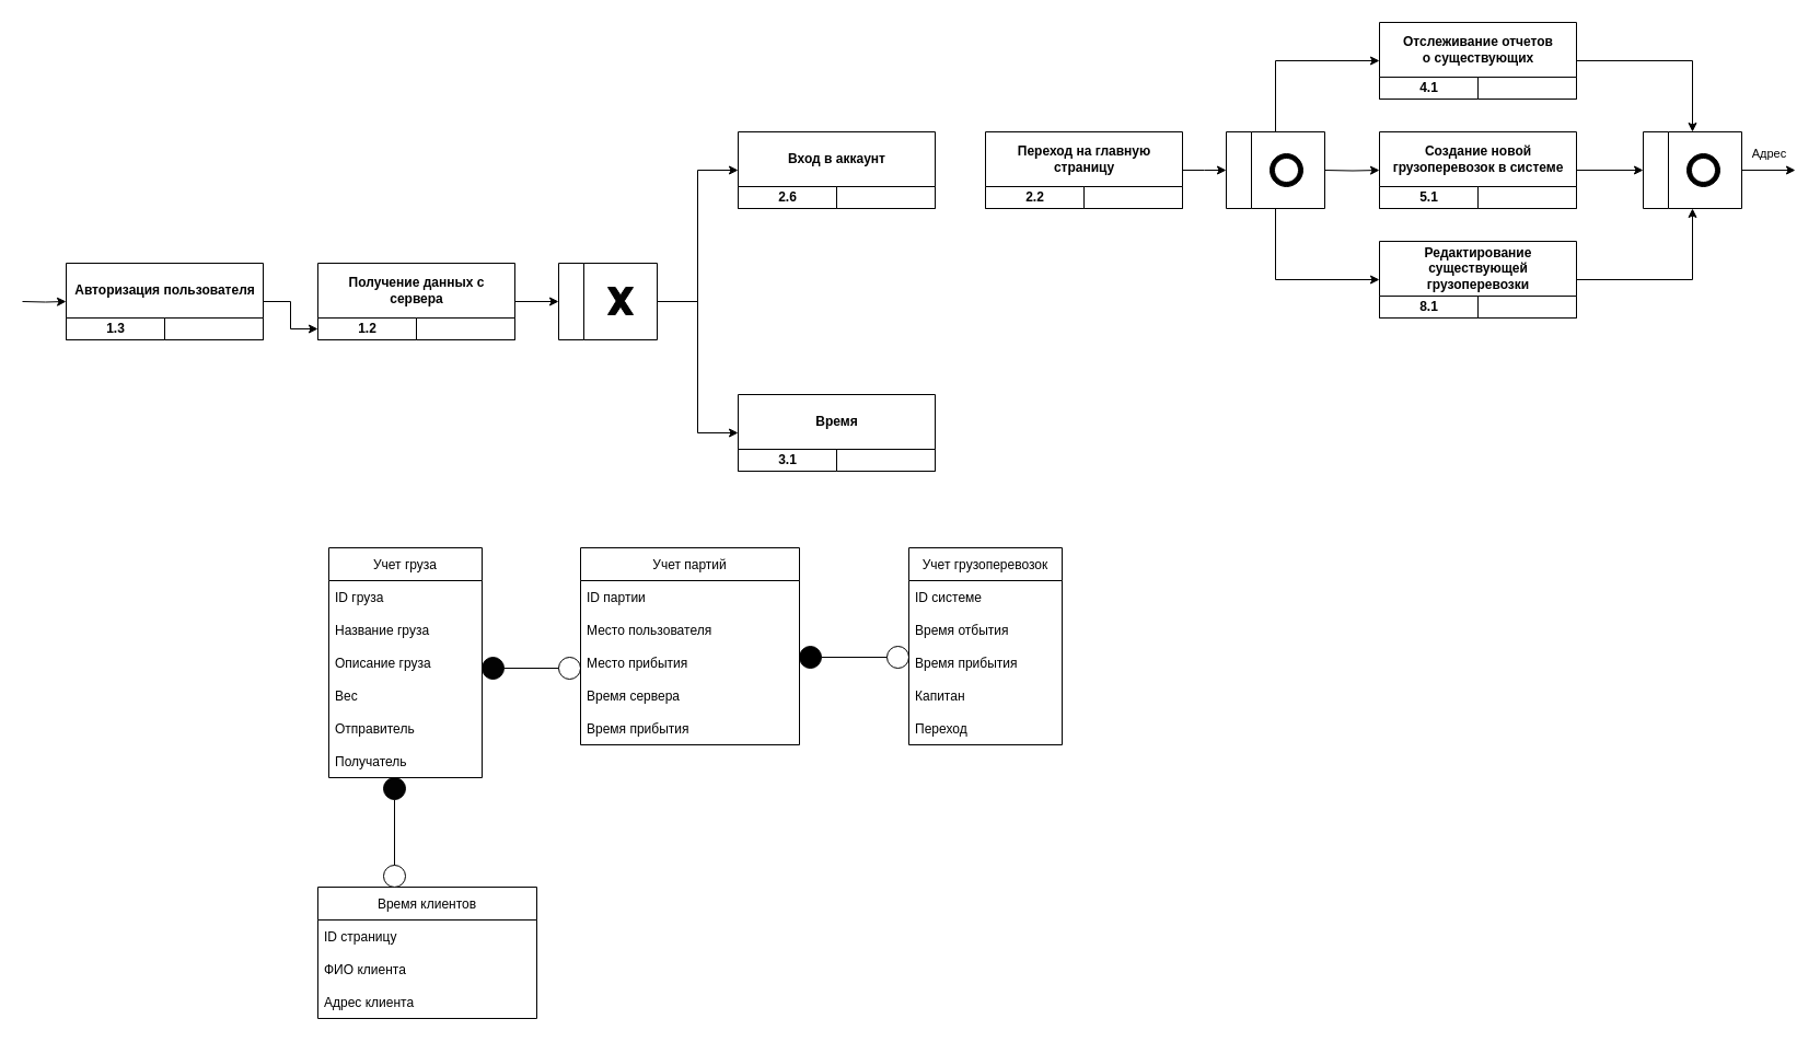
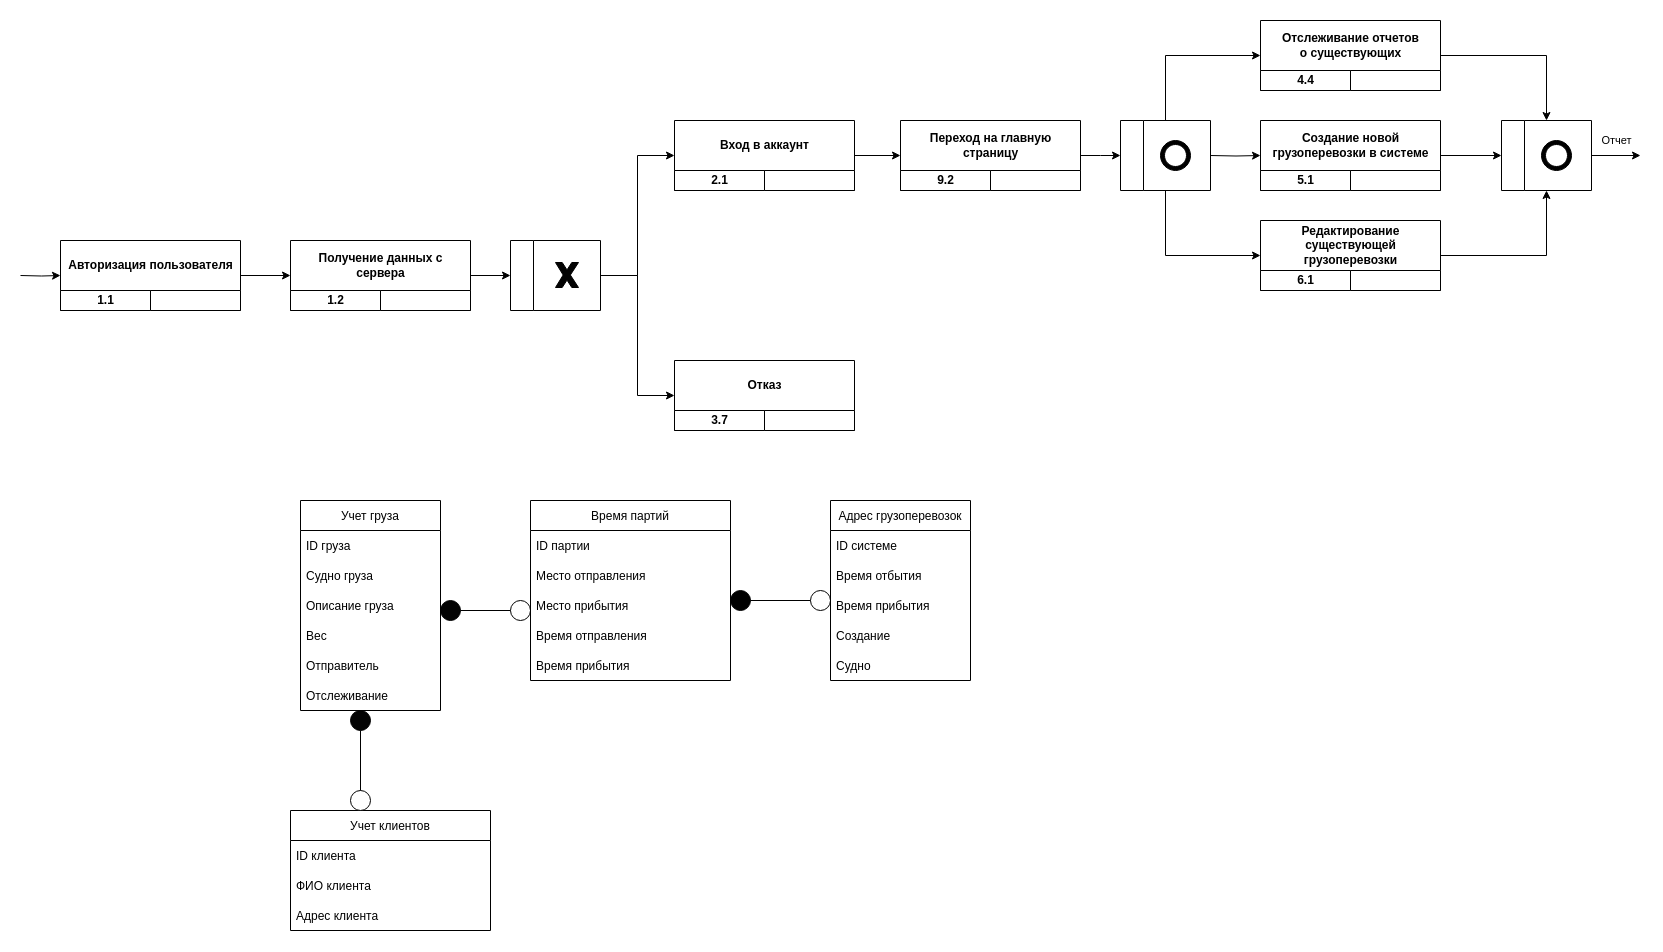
- <mxCell id="24" value="4.1" style="swimlane;html=1;startSize=20;labelBackgroundColor=none;fontColor=default;fontSize=12;" parent="23" vertex="1"><mxGeometry y="50" width="90" height="20" as="geometry" /></mxCell>
+ <mxCell id="24" value="4.4" style="swimlane;html=1;startSize=20;labelBackgroundColor=none;fontColor=default;fontSize=12;" parent="23" vertex="1"><mxGeometry y="50" width="90" height="20" as="geometry" /></mxCell>
- <mxCell id="46" value="Адрес" style="text;html=1;align=center;verticalAlign=middle;resizable=0;points=[];autosize=1;strokeColor=none;fillColor=none;fontSize=11;fontColor=default;" parent="1" vertex="1"><mxGeometry x="1591" y="130" width="50" height="20" as="geometry" /></mxCell>
+ <mxCell id="46" value="Отчет" style="text;html=1;align=center;verticalAlign=middle;resizable=0;points=[];autosize=1;strokeColor=none;fillColor=none;fontSize=11;fontColor=default;" parent="1" vertex="1"><mxGeometry x="1591" y="130" width="50" height="20" as="geometry" /></mxCell>
- <mxCell id="34" value="Создание новой&lt;br&gt;грузоперевозок в системе" style="swimlane;html=1;childLayout=stackLayout;resizeParent=1;resizeParentMax=0;startSize=50;labelBackgroundColor=none;fontSize=12;fontColor=default;fillColor=default;strokeColor=default;swimlaneLine=1;" parent="1" vertex="1"><mxGeometry x="1260" y="120" width="180" height="70" as="geometry"><mxRectangle x="100" y="350" width="60" height="20" as="alternateBounds" /></mxGeometry></mxCell>
+ <mxCell id="34" value="Создание новой&lt;br&gt;грузоперевозки в системе" style="swimlane;html=1;childLayout=stackLayout;resizeParent=1;resizeParentMax=0;startSize=50;labelBackgroundColor=none;fontSize=12;fontColor=default;fillColor=default;strokeColor=default;swimlaneLine=1;" parent="1" vertex="1"><mxGeometry x="1260" y="120" width="180" height="70" as="geometry"><mxRectangle x="100" y="350" width="60" height="20" as="alternateBounds" /></mxGeometry></mxCell>
+ <mxCell id="7" style="edgeStyle=orthogonalEdgeStyle;rounded=0;orthogonalLoop=1;jettySize=auto;html=1;entryX=0;entryY=0.5;entryDx=0;entryDy=0;fontSize=12;fontColor=default;" parent="1" source="8" target="19" edge="1"><mxGeometry relative="1" as="geometry" /></mxCell>
- <mxCell id="9" value="2.6" style="swimlane;html=1;startSize=20;" parent="8" vertex="1"><mxGeometry y="50" width="90" height="20" as="geometry" /></mxCell>
+ <mxCell id="9" value="2.1" style="swimlane;html=1;startSize=20;" parent="8" vertex="1"><mxGeometry y="50" width="90" height="20" as="geometry" /></mxCell>
- <mxCell id="20" value="2.2" style="swimlane;html=1;startSize=20;labelBackgroundColor=none;fontColor=default;fontSize=12;" parent="19" vertex="1"><mxGeometry y="50" width="90" height="20" as="geometry" /></mxCell>
+ <mxCell id="20" value="9.2" style="swimlane;html=1;startSize=20;labelBackgroundColor=none;fontColor=default;fontSize=12;" parent="19" vertex="1"><mxGeometry y="50" width="90" height="20" as="geometry" /></mxCell>
- <mxCell id="39" value="8.1" style="swimlane;html=1;startSize=20;labelBackgroundColor=none;fontColor=default;fontSize=12;" parent="38" vertex="1"><mxGeometry y="50" width="90" height="20" as="geometry" /></mxCell>
+ <mxCell id="39" value="6.1" style="swimlane;html=1;startSize=20;labelBackgroundColor=none;fontColor=default;fontSize=12;" parent="38" vertex="1"><mxGeometry y="50" width="90" height="20" as="geometry" /></mxCell>
- <mxCell id="2" style="edgeStyle=orthogonalEdgeStyle;rounded=0;orthogonalLoop=1;jettySize=auto;html=1;fontSize=12;fontColor=default;" parent="1" source="4" target="28" edge="1"><mxGeometry relative="1" as="geometry" /></mxCell>
+ <mxCell id="2" style="edgeStyle=orthogonalEdgeStyle;rounded=0;orthogonalLoop=1;jettySize=auto;html=1;entryX=0;entryY=0.5;entryDx=0;entryDy=0;fontSize=12;fontColor=default;" parent="1" source="4" target="27" edge="1"><mxGeometry relative="1" as="geometry" /></mxCell>
- <mxCell id="5" value="1.3" style="swimlane;html=1;startSize=20;" parent="4" vertex="1"><mxGeometry y="50" width="90" height="20" as="geometry" /></mxCell>
+ <mxCell id="5" value="1.1" style="swimlane;html=1;startSize=20;" parent="4" vertex="1"><mxGeometry y="50" width="90" height="20" as="geometry" /></mxCell>
- <mxCell id="11" value="Время" style="swimlane;html=1;childLayout=stackLayout;resizeParent=1;resizeParentMax=0;startSize=50;" parent="1" vertex="1"><mxGeometry x="674" y="360" width="180" height="70" as="geometry"><mxRectangle x="100" y="350" width="60" height="20" as="alternateBounds" /></mxGeometry></mxCell>
+ <mxCell id="11" value="Отказ" style="swimlane;html=1;childLayout=stackLayout;resizeParent=1;resizeParentMax=0;startSize=50;" parent="1" vertex="1"><mxGeometry x="674" y="360" width="180" height="70" as="geometry"><mxRectangle x="100" y="350" width="60" height="20" as="alternateBounds" /></mxGeometry></mxCell>
- <mxCell id="12" value="3.1" style="swimlane;html=1;startSize=20;" parent="11" vertex="1"><mxGeometry y="50" width="90" height="20" as="geometry" /></mxCell>
+ <mxCell id="12" value="3.7" style="swimlane;html=1;startSize=20;" parent="11" vertex="1"><mxGeometry y="50" width="90" height="20" as="geometry" /></mxCell>
- <mxCell id="60" value="Учет партий" style="swimlane;fontStyle=0;childLayout=stackLayout;horizontal=1;startSize=30;horizontalStack=0;resizeParent=1;resizeParentMax=0;resizeLast=0;collapsible=1;marginBottom=0;fillColor=#FFFFFF;" vertex="1" parent="1"><mxGeometry x="530" y="500" width="200" height="180" as="geometry" /></mxCell>
+ <mxCell id="60" value="Время партий" style="swimlane;fontStyle=0;childLayout=stackLayout;horizontal=1;startSize=30;horizontalStack=0;resizeParent=1;resizeParentMax=0;resizeLast=0;collapsible=1;marginBottom=0;fillColor=#FFFFFF;" vertex="1" parent="1"><mxGeometry x="530" y="500" width="200" height="180" as="geometry" /></mxCell>
- <mxCell id="73" value="Учет грузоперевозок" style="swimlane;fontStyle=0;childLayout=stackLayout;horizontal=1;startSize=30;horizontalStack=0;resizeParent=1;resizeParentMax=0;resizeLast=0;collapsible=1;marginBottom=0;fillColor=#FFFFFF;" vertex="1" parent="1"><mxGeometry x="830" y="500" width="140" height="180" as="geometry" /></mxCell>
+ <mxCell id="73" value="Адрес грузоперевозок" style="swimlane;fontStyle=0;childLayout=stackLayout;horizontal=1;startSize=30;horizontalStack=0;resizeParent=1;resizeParentMax=0;resizeLast=0;collapsible=1;marginBottom=0;fillColor=#FFFFFF;" vertex="1" parent="1"><mxGeometry x="830" y="500" width="140" height="180" as="geometry" /></mxCell>
- <mxCell id="55" value="Название груза" style="text;strokeColor=none;fillColor=none;align=left;verticalAlign=middle;spacingLeft=4;spacingRight=4;overflow=hidden;points=[[0,0.5],[1,0.5]];portConstraint=eastwest;rotatable=0;" vertex="1" parent="53"><mxGeometry y="60" width="140" height="30" as="geometry" /></mxCell>
+ <mxCell id="55" value="Судно груза" style="text;strokeColor=none;fillColor=none;align=left;verticalAlign=middle;spacingLeft=4;spacingRight=4;overflow=hidden;points=[[0,0.5],[1,0.5]];portConstraint=eastwest;rotatable=0;" vertex="1" parent="53"><mxGeometry y="60" width="140" height="30" as="geometry" /></mxCell>
- <mxCell id="62" value="Место пользователя" style="text;strokeColor=none;fillColor=none;align=left;verticalAlign=middle;spacingLeft=4;spacingRight=4;overflow=hidden;points=[[0,0.5],[1,0.5]];portConstraint=eastwest;rotatable=0;" vertex="1" parent="60"><mxGeometry y="60" width="200" height="30" as="geometry" /></mxCell>
+ <mxCell id="62" value="Место отправления" style="text;strokeColor=none;fillColor=none;align=left;verticalAlign=middle;spacingLeft=4;spacingRight=4;overflow=hidden;points=[[0,0.5],[1,0.5]];portConstraint=eastwest;rotatable=0;" vertex="1" parent="60"><mxGeometry y="60" width="200" height="30" as="geometry" /></mxCell>
- <mxCell id="64" value="Время сервера" style="text;strokeColor=none;fillColor=none;align=left;verticalAlign=middle;spacingLeft=4;spacingRight=4;overflow=hidden;points=[[0,0.5],[1,0.5]];portConstraint=eastwest;rotatable=0;" vertex="1" parent="60"><mxGeometry y="120" width="200" height="30" as="geometry" /></mxCell>
+ <mxCell id="64" value="Время отправления" style="text;strokeColor=none;fillColor=none;align=left;verticalAlign=middle;spacingLeft=4;spacingRight=4;overflow=hidden;points=[[0,0.5],[1,0.5]];portConstraint=eastwest;rotatable=0;" vertex="1" parent="60"><mxGeometry y="120" width="200" height="30" as="geometry" /></mxCell>
- <mxCell id="77" value="Капитан" style="text;strokeColor=none;fillColor=none;align=left;verticalAlign=middle;spacingLeft=4;spacingRight=4;overflow=hidden;points=[[0,0.5],[1,0.5]];portConstraint=eastwest;rotatable=0;" vertex="1" parent="73"><mxGeometry y="120" width="140" height="30" as="geometry" /></mxCell>
+ <mxCell id="77" value="Создание" style="text;strokeColor=none;fillColor=none;align=left;verticalAlign=middle;spacingLeft=4;spacingRight=4;overflow=hidden;points=[[0,0.5],[1,0.5]];portConstraint=eastwest;rotatable=0;" vertex="1" parent="73"><mxGeometry y="120" width="140" height="30" as="geometry" /></mxCell>
- <mxCell id="78" value="Переход" style="text;strokeColor=none;fillColor=none;align=left;verticalAlign=middle;spacingLeft=4;spacingRight=4;overflow=hidden;points=[[0,0.5],[1,0.5]];portConstraint=eastwest;rotatable=0;" vertex="1" parent="73"><mxGeometry y="150" width="140" height="30" as="geometry" /></mxCell>
+ <mxCell id="78" value="Судно" style="text;strokeColor=none;fillColor=none;align=left;verticalAlign=middle;spacingLeft=4;spacingRight=4;overflow=hidden;points=[[0,0.5],[1,0.5]];portConstraint=eastwest;rotatable=0;" vertex="1" parent="73"><mxGeometry y="150" width="140" height="30" as="geometry" /></mxCell>
- <mxCell id="59" value="Получатель" style="text;strokeColor=none;fillColor=none;align=left;verticalAlign=middle;spacingLeft=4;spacingRight=4;overflow=hidden;points=[[0,0.5],[1,0.5]];portConstraint=eastwest;rotatable=0;" vertex="1" parent="53"><mxGeometry y="180" width="140" height="30" as="geometry" /></mxCell>
+ <mxCell id="59" value="Отслеживание" style="text;strokeColor=none;fillColor=none;align=left;verticalAlign=middle;spacingLeft=4;spacingRight=4;overflow=hidden;points=[[0,0.5],[1,0.5]];portConstraint=eastwest;rotatable=0;" vertex="1" parent="53"><mxGeometry y="180" width="140" height="30" as="geometry" /></mxCell>
- <mxCell id="66" value="Время клиентов" style="swimlane;fontStyle=0;childLayout=stackLayout;horizontal=1;startSize=30;horizontalStack=0;resizeParent=1;resizeParentMax=0;resizeLast=0;collapsible=1;marginBottom=0;fillColor=#FFFFFF;" vertex="1" parent="1"><mxGeometry x="290" y="810" width="200" height="120" as="geometry" /></mxCell>
+ <mxCell id="66" value="Учет клиентов" style="swimlane;fontStyle=0;childLayout=stackLayout;horizontal=1;startSize=30;horizontalStack=0;resizeParent=1;resizeParentMax=0;resizeLast=0;collapsible=1;marginBottom=0;fillColor=#FFFFFF;" vertex="1" parent="1"><mxGeometry x="290" y="810" width="200" height="120" as="geometry" /></mxCell>
- <mxCell id="67" value="ID страницу" style="text;strokeColor=none;fillColor=none;align=left;verticalAlign=middle;spacingLeft=4;spacingRight=4;overflow=hidden;points=[[0,0.5],[1,0.5]];portConstraint=eastwest;rotatable=0;" vertex="1" parent="66"><mxGeometry y="30" width="200" height="30" as="geometry" /></mxCell>
+ <mxCell id="67" value="ID клиента" style="text;strokeColor=none;fillColor=none;align=left;verticalAlign=middle;spacingLeft=4;spacingRight=4;overflow=hidden;points=[[0,0.5],[1,0.5]];portConstraint=eastwest;rotatable=0;" vertex="1" parent="66"><mxGeometry y="30" width="200" height="30" as="geometry" /></mxCell>
